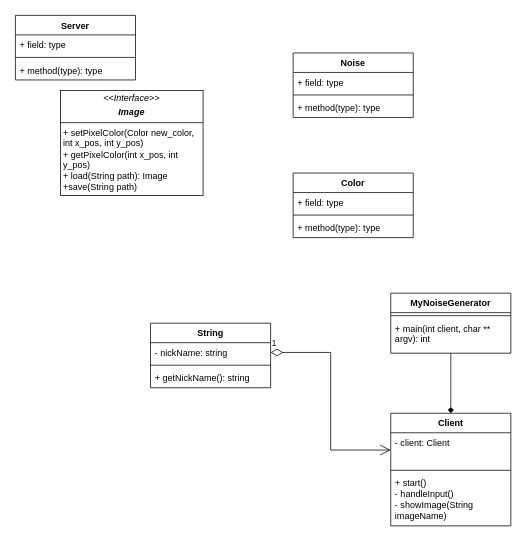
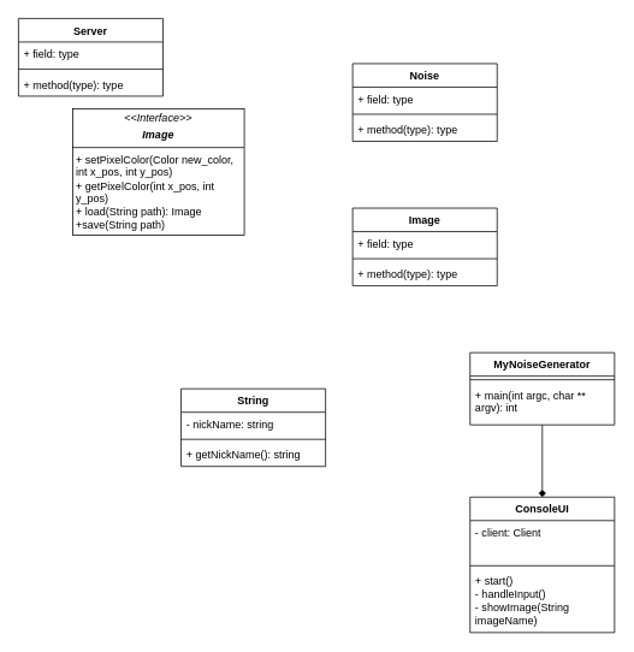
- <mxCell id="24" value="Color" style="swimlane;fontStyle=1;align=center;verticalAlign=top;childLayout=stackLayout;horizontal=1;startSize=26;horizontalStack=0;resizeParent=1;resizeParentMax=0;resizeLast=0;collapsible=1;marginBottom=0;whiteSpace=wrap;html=1;" vertex="1" parent="1"><mxGeometry x="390" y="230" width="160" height="86" as="geometry" /></mxCell>
+ <mxCell id="24" value="Image" style="swimlane;fontStyle=1;align=center;verticalAlign=top;childLayout=stackLayout;horizontal=1;startSize=26;horizontalStack=0;resizeParent=1;resizeParentMax=0;resizeLast=0;collapsible=1;marginBottom=0;whiteSpace=wrap;html=1;" vertex="1" parent="1"><mxGeometry x="390" y="230" width="160" height="86" as="geometry" /></mxCell>
- <mxCell id="5" value="+ main(int client, char ** argv): int" style="text;strokeColor=none;fillColor=none;align=left;verticalAlign=top;spacingLeft=4;spacingRight=4;overflow=hidden;rotatable=0;points=[[0,0.5],[1,0.5]];portConstraint=eastwest;whiteSpace=wrap;html=1;" parent="3" vertex="1"><mxGeometry y="34" width="160" height="46" as="geometry" /></mxCell>
+ <mxCell id="5" value="+ main(int argc, char ** argv): int" style="text;strokeColor=none;fillColor=none;align=left;verticalAlign=top;spacingLeft=4;spacingRight=4;overflow=hidden;rotatable=0;points=[[0,0.5],[1,0.5]];portConstraint=eastwest;whiteSpace=wrap;html=1;" parent="3" vertex="1"><mxGeometry y="34" width="160" height="46" as="geometry" /></mxCell>
- <mxCell id="22" value="1" style="endArrow=open;html=1;endSize=12;startArrow=diamondThin;startSize=14;startFill=0;edgeStyle=orthogonalEdgeStyle;align=left;verticalAlign=bottom;rounded=0;entryX=0;entryY=0.5;entryDx=0;entryDy=0;exitX=1;exitY=0.5;exitDx=0;exitDy=0;" parent="1" source="15" target="7" edge="1"><mxGeometry x="-1" y="3" relative="1" as="geometry"><mxPoint x="260" y="580" as="sourcePoint" /><mxPoint x="420" y="580" as="targetPoint" /></mxGeometry></mxCell>
- <mxCell id="6" value="Client" style="swimlane;fontStyle=1;align=center;verticalAlign=top;childLayout=stackLayout;horizontal=1;startSize=26;horizontalStack=0;resizeParent=1;resizeParentMax=0;resizeLast=0;collapsible=1;marginBottom=0;whiteSpace=wrap;html=1;" parent="1" vertex="1"><mxGeometry x="520" y="550" width="160" height="150" as="geometry" /></mxCell>
+ <mxCell id="6" value="ConsoleUI" style="swimlane;fontStyle=1;align=center;verticalAlign=top;childLayout=stackLayout;horizontal=1;startSize=26;horizontalStack=0;resizeParent=1;resizeParentMax=0;resizeLast=0;collapsible=1;marginBottom=0;whiteSpace=wrap;html=1;" parent="1" vertex="1"><mxGeometry x="520" y="550" width="160" height="150" as="geometry" /></mxCell>
